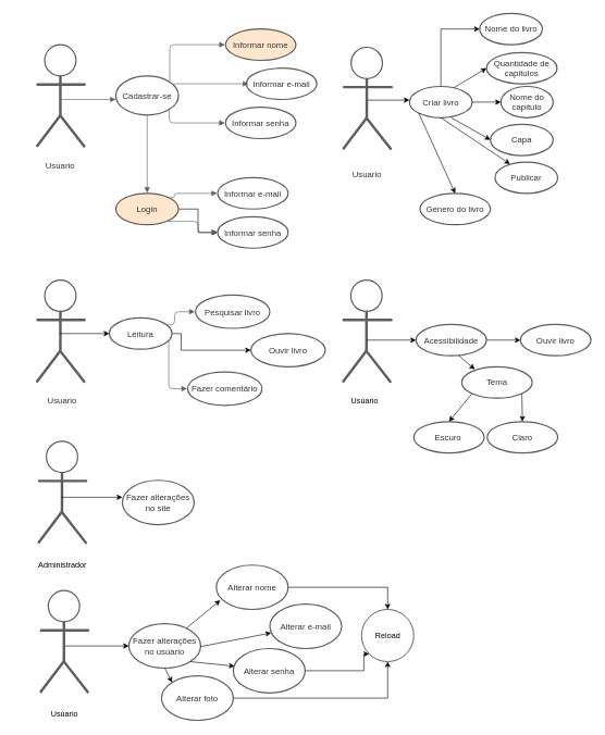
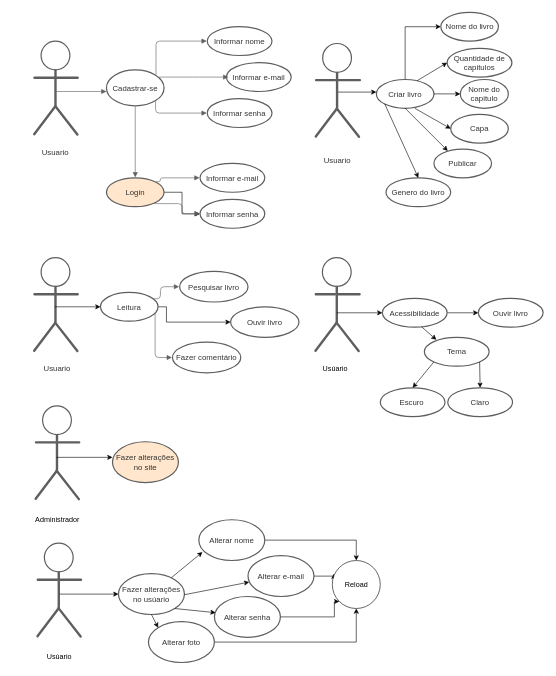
- <mxCell id="11" value="Informar nome" style="html=1;overflow=block;whiteSpace=wrap;ellipse;whiteSpace=wrap;fontSize=13;fontColor=#333333;spacing=3;strokeColor=#5e5e5e;strokeOpacity=100;rounded=1;absoluteArcSize=1;arcSize=7;strokeWidth=2;fillColor=#ffe6cc;" vertex="1" zOrder="12" parent="1"><mxGeometry x="345" y="44" width="108" height="48" as="geometry" /></mxCell>
+ <mxCell id="11" value="Informar nome" style="html=1;overflow=block;whiteSpace=wrap;ellipse;whiteSpace=wrap;fontSize=13;fontColor=#333333;spacing=3;strokeColor=#5e5e5e;strokeOpacity=100;rounded=1;absoluteArcSize=1;arcSize=7;strokeWidth=2;" vertex="1" zOrder="12" parent="1"><mxGeometry x="345" y="44" width="108" height="48" as="geometry" /></mxCell>
- <mxCell id="47" value="Publicar" style="html=1;overflow=block;whiteSpace=wrap;ellipse;whiteSpace=wrap;fontSize=13;fontColor=#333333;spacing=3;strokeColor=#5e5e5e;strokeOpacity=100;rounded=1;absoluteArcSize=1;arcSize=7;strokeWidth=2;" vertex="1" zOrder="74" parent="1"><mxGeometry x="758" y="248" width="96" height="48" as="geometry" /></mxCell>
+ <mxCell id="47" value="Publicar" style="html=1;overflow=block;whiteSpace=wrap;ellipse;whiteSpace=wrap;fontSize=13;fontColor=#333333;spacing=3;strokeColor=#5e5e5e;strokeOpacity=100;rounded=1;absoluteArcSize=1;arcSize=7;strokeWidth=2;" vertex="1" zOrder="74" parent="1"><mxGeometry x="723" y="248" width="96" height="48" as="geometry" /></mxCell>
- <mxCell id="85" value="Fazer alterações no site" style="html=1;overflow=block;whiteSpace=wrap;ellipse;whiteSpace=wrap;fontSize=13;fontColor=#333333;spacing=3;strokeColor=#5e5e5e;strokeOpacity=100;rounded=1;absoluteArcSize=1;arcSize=7;strokeWidth=2;" vertex="1" zOrder="50" parent="1"><mxGeometry x="187" y="736" width="110" height="68" as="geometry" /></mxCell>
+ <mxCell id="85" value="Fazer alterações no site" style="html=1;overflow=block;whiteSpace=wrap;ellipse;whiteSpace=wrap;fontSize=13;fontColor=#333333;spacing=3;strokeColor=#5e5e5e;strokeOpacity=100;rounded=1;absoluteArcSize=1;arcSize=7;strokeWidth=2;fillColor=#ffe6cc;" vertex="1" zOrder="50" parent="1"><mxGeometry x="187" y="736" width="110" height="68" as="geometry" /></mxCell>
+ <mxCell id="99" style="edgeStyle=orthogonalEdgeStyle;rounded=0;orthogonalLoop=1;jettySize=auto;html=1;exitX=1;exitY=0.5;exitDx=0;exitDy=0;entryX=0.031;entryY=0.275;entryDx=0;entryDy=0;entryPerimeter=0;" edge="1" parent="1" source="100" target="107"><mxGeometry relative="1" as="geometry" /></mxCell>
